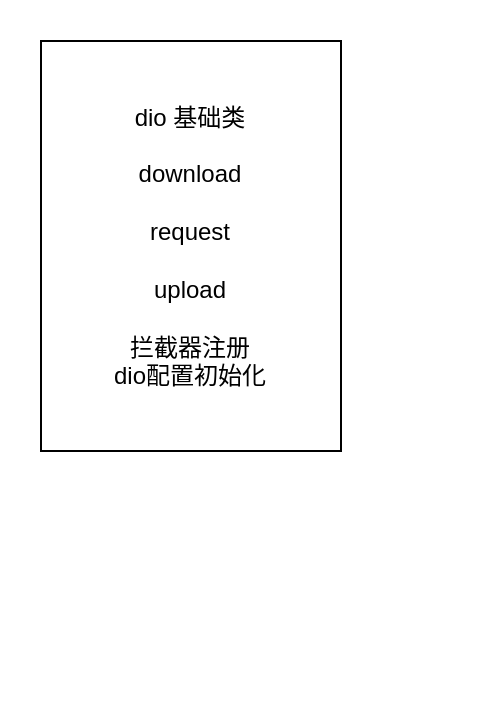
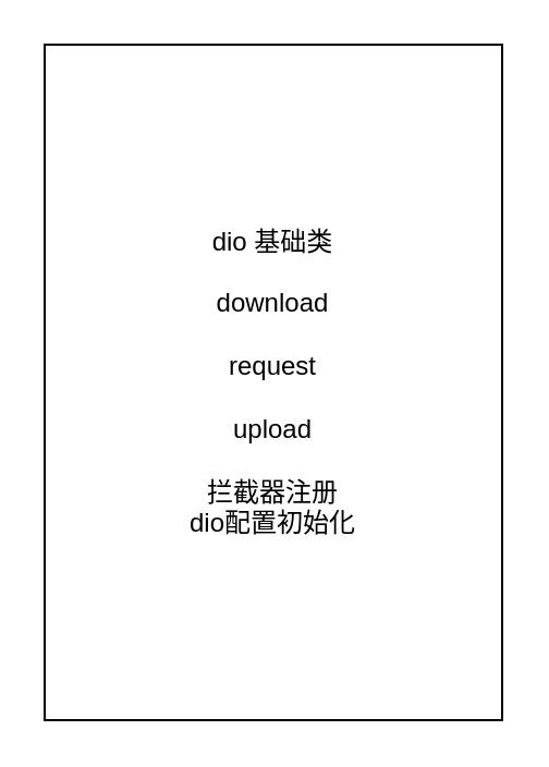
- <mxCell id="2" value="dio 基础类&lt;br&gt;&lt;br&gt;download&lt;br&gt;&lt;br&gt;request&lt;br&gt;&lt;br&gt;upload&lt;br&gt;&lt;br&gt;拦截器注册&lt;br&gt;dio配置初始化" style="rounded=0;whiteSpace=wrap;html=1;" vertex="1" parent="1"><mxGeometry x="20" y="20" width="150" height="205" as="geometry" /></mxCell>
+ <mxCell id="2" value="dio 基础类&lt;br&gt;&lt;br&gt;download&lt;br&gt;&lt;br&gt;request&lt;br&gt;&lt;br&gt;upload&lt;br&gt;&lt;br&gt;拦截器注册&lt;br&gt;dio配置初始化" style="rounded=0;whiteSpace=wrap;html=1;" vertex="1" parent="1"><mxGeometry x="20" y="20" width="210" height="310" as="geometry" /></mxCell>
